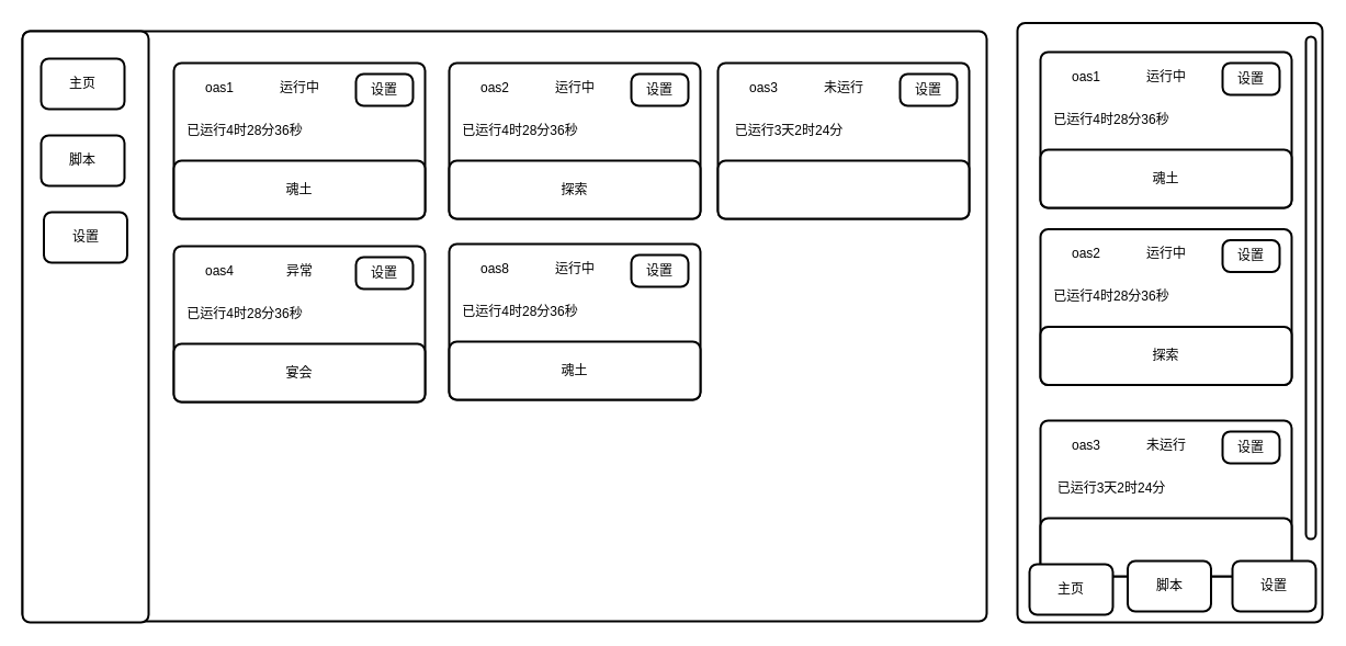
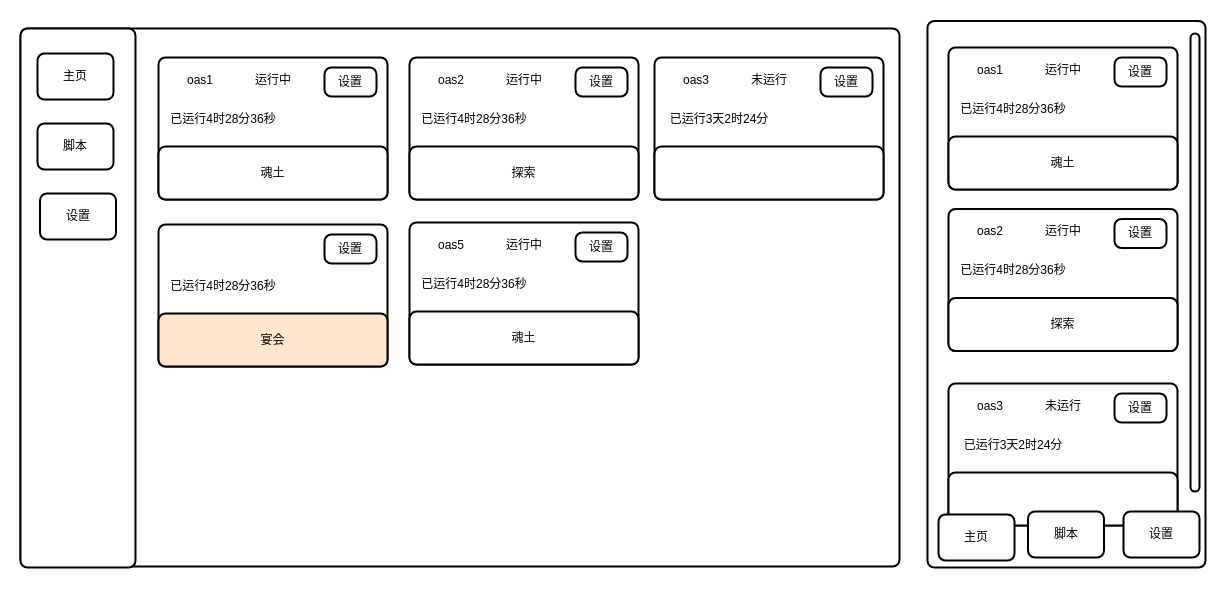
- <mxCell id="32" value="oas8" style="text;strokeColor=none;align=center;fillColor=none;html=1;verticalAlign=middle;whiteSpace=wrap;rounded=0;" vertex="1" parent="1"><mxGeometry x="416" y="225" width="70" height="39" as="geometry" /></mxCell>
+ <mxCell id="32" value="oas5" style="text;strokeColor=none;align=center;fillColor=none;html=1;verticalAlign=middle;whiteSpace=wrap;rounded=0;" vertex="1" parent="1"><mxGeometry x="416" y="225" width="70" height="39" as="geometry" /></mxCell>
- <mxCell id="26" value="oas4" style="text;strokeColor=none;align=center;fillColor=none;html=1;verticalAlign=middle;whiteSpace=wrap;rounded=0;" vertex="1" parent="1"><mxGeometry x="165" y="227" width="70" height="39" as="geometry" /></mxCell>
- <mxCell id="27" value="异常" style="text;strokeColor=none;align=center;fillColor=none;html=1;verticalAlign=middle;whiteSpace=wrap;rounded=0;" vertex="1" parent="1"><mxGeometry x="237.5" y="227" width="70" height="39" as="geometry" /></mxCell>
- <mxCell id="29" value="宴会" style="rounded=1;whiteSpace=wrap;html=1;absoluteArcSize=1;arcSize=14;strokeWidth=2;" vertex="1" parent="1"><mxGeometry x="158" y="313" width="229" height="53" as="geometry" /></mxCell>
+ <mxCell id="29" value="宴会" style="rounded=1;whiteSpace=wrap;html=1;absoluteArcSize=1;arcSize=14;strokeWidth=2;fillColor=#ffe6cc;" vertex="1" parent="1"><mxGeometry x="158" y="313" width="229" height="53" as="geometry" /></mxCell>
